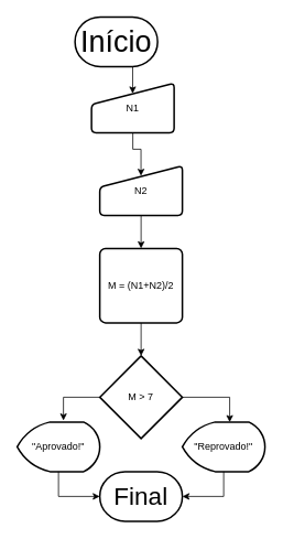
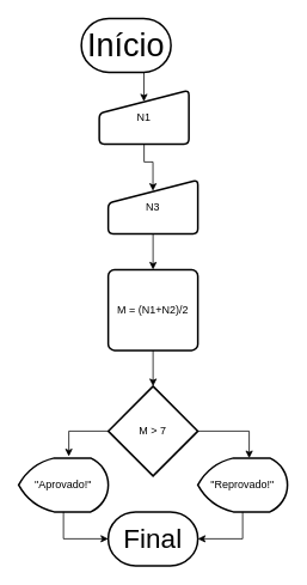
- <mxCell id="4" value="&lt;div&gt;N2&lt;/div&gt;" style="html=1;strokeWidth=2;shape=manualInput;whiteSpace=wrap;rounded=1;size=26;arcSize=11;" vertex="1" parent="1"><mxGeometry x="120" y="200" width="100" height="60" as="geometry" /></mxCell>
+ <mxCell id="4" value="&lt;div&gt;N3&lt;/div&gt;" style="html=1;strokeWidth=2;shape=manualInput;whiteSpace=wrap;rounded=1;size=26;arcSize=11;" vertex="1" parent="1"><mxGeometry x="120" y="200" width="100" height="60" as="geometry" /></mxCell>
